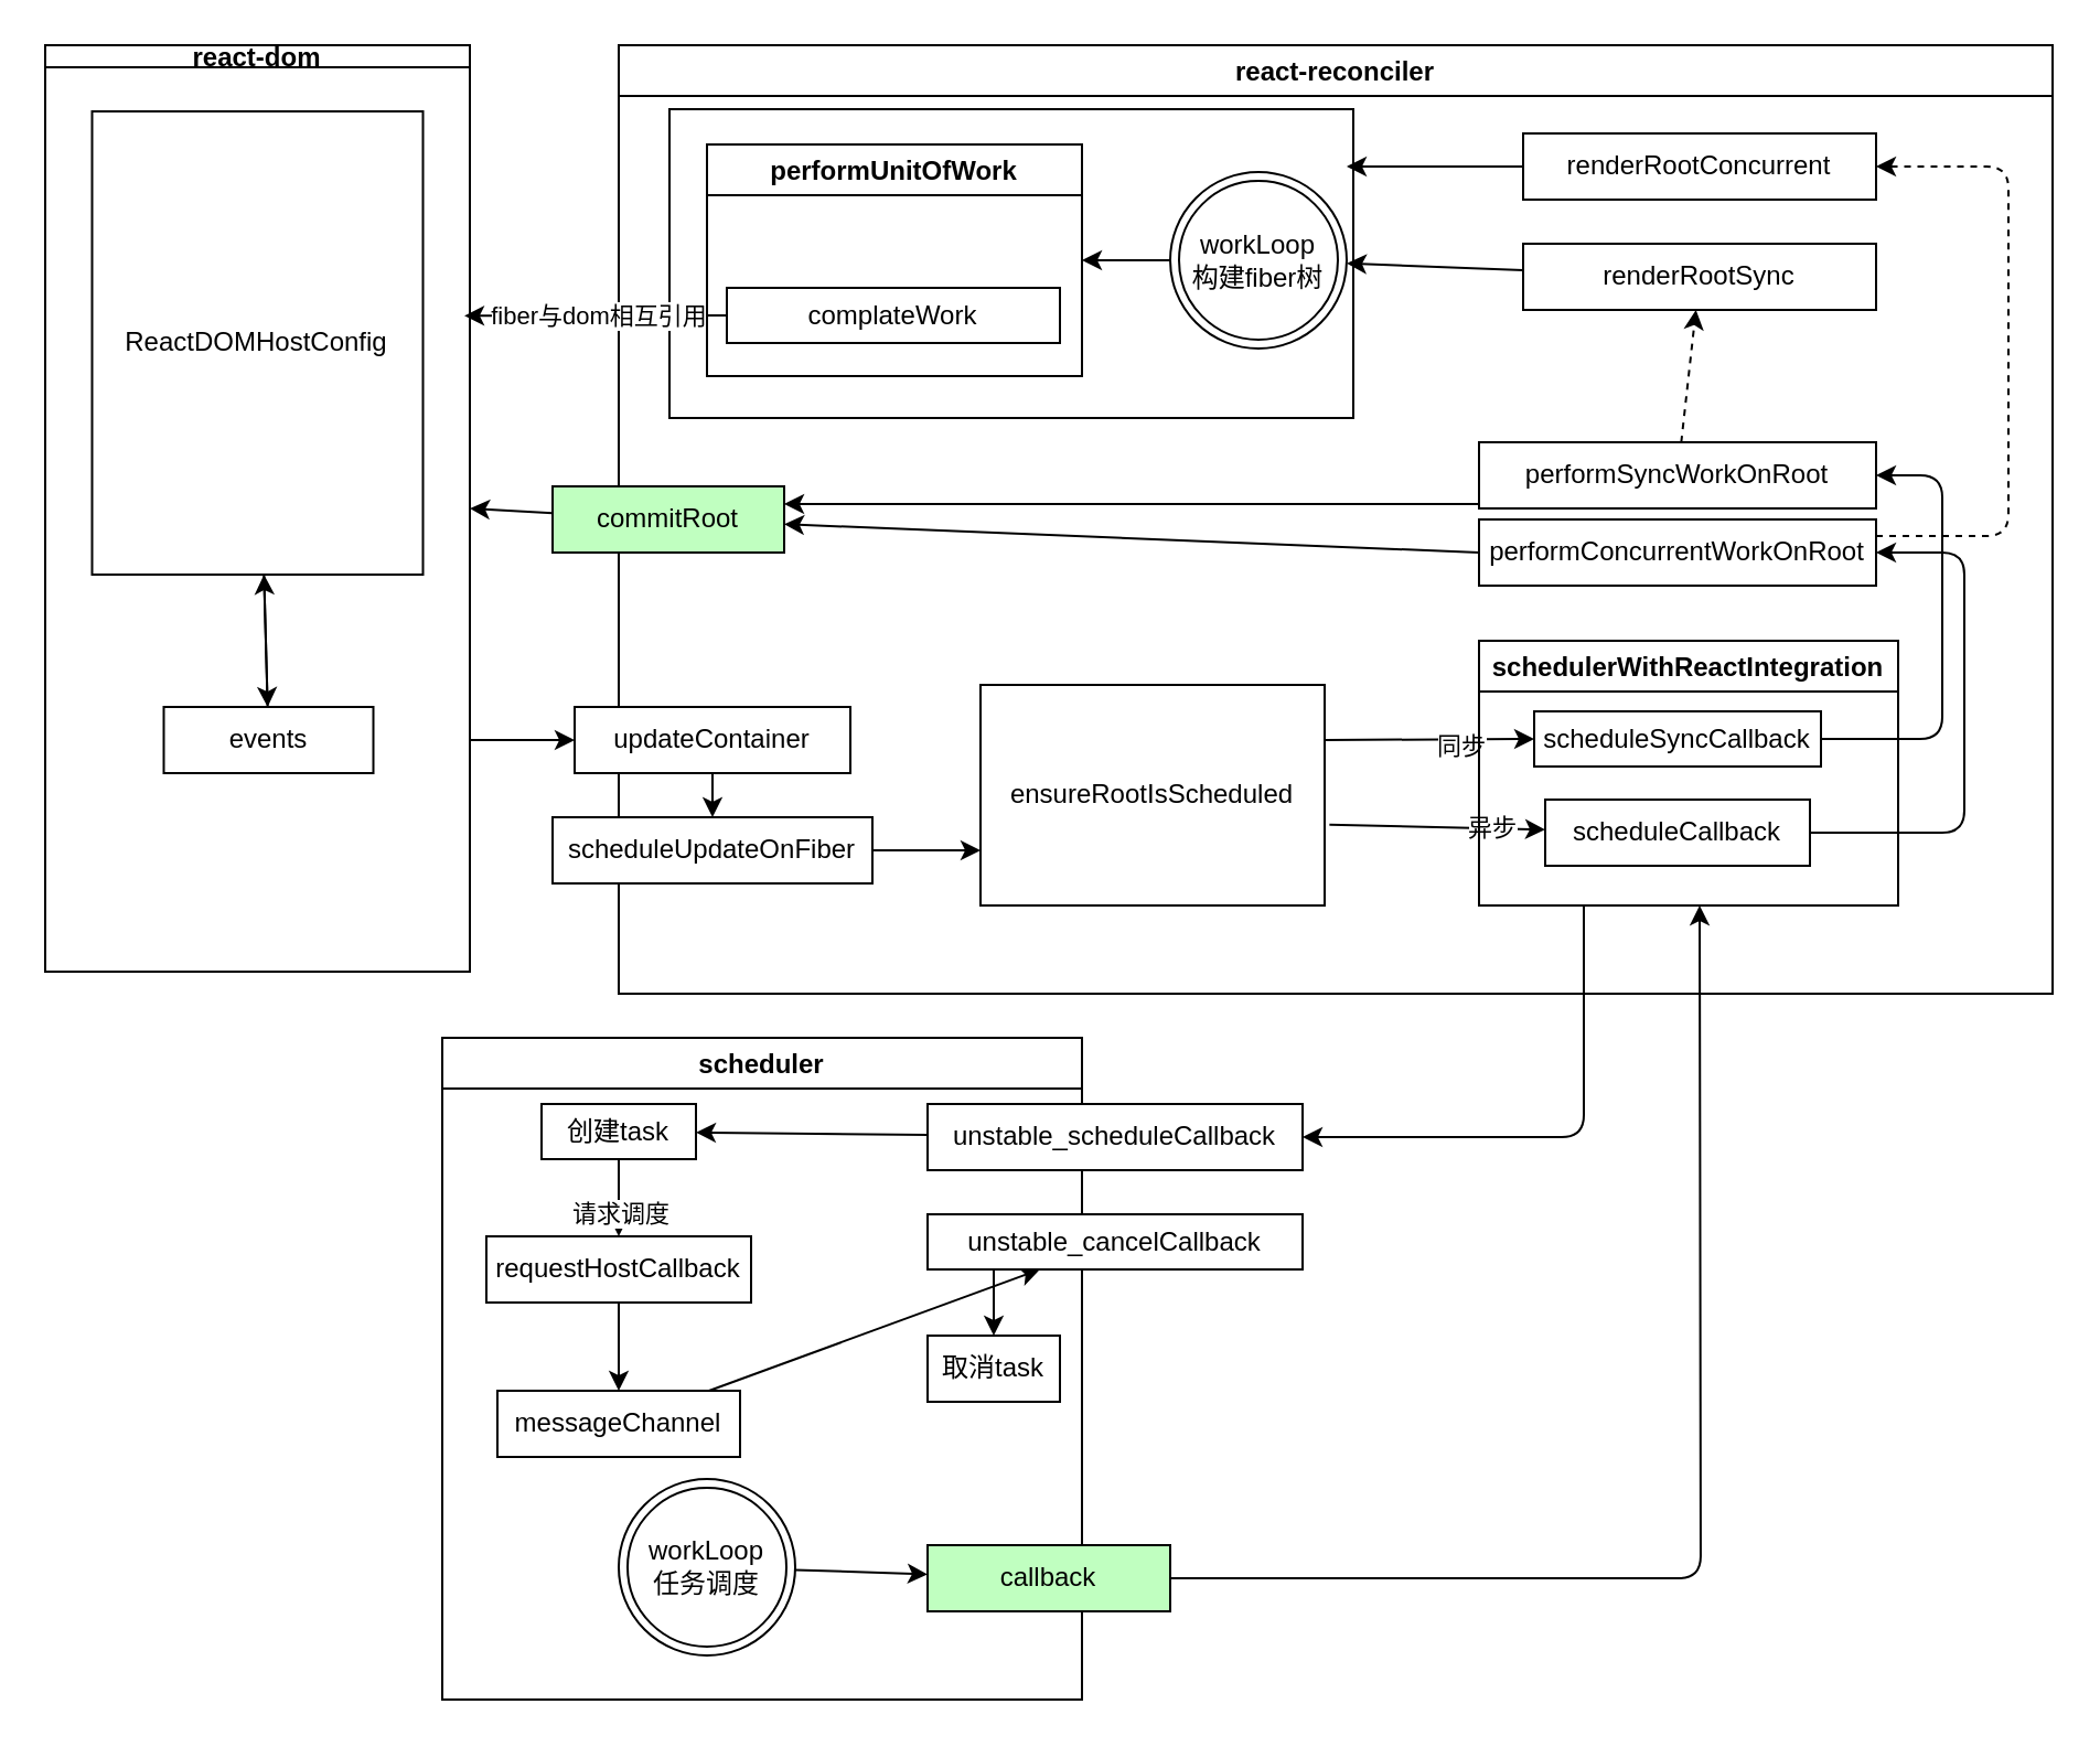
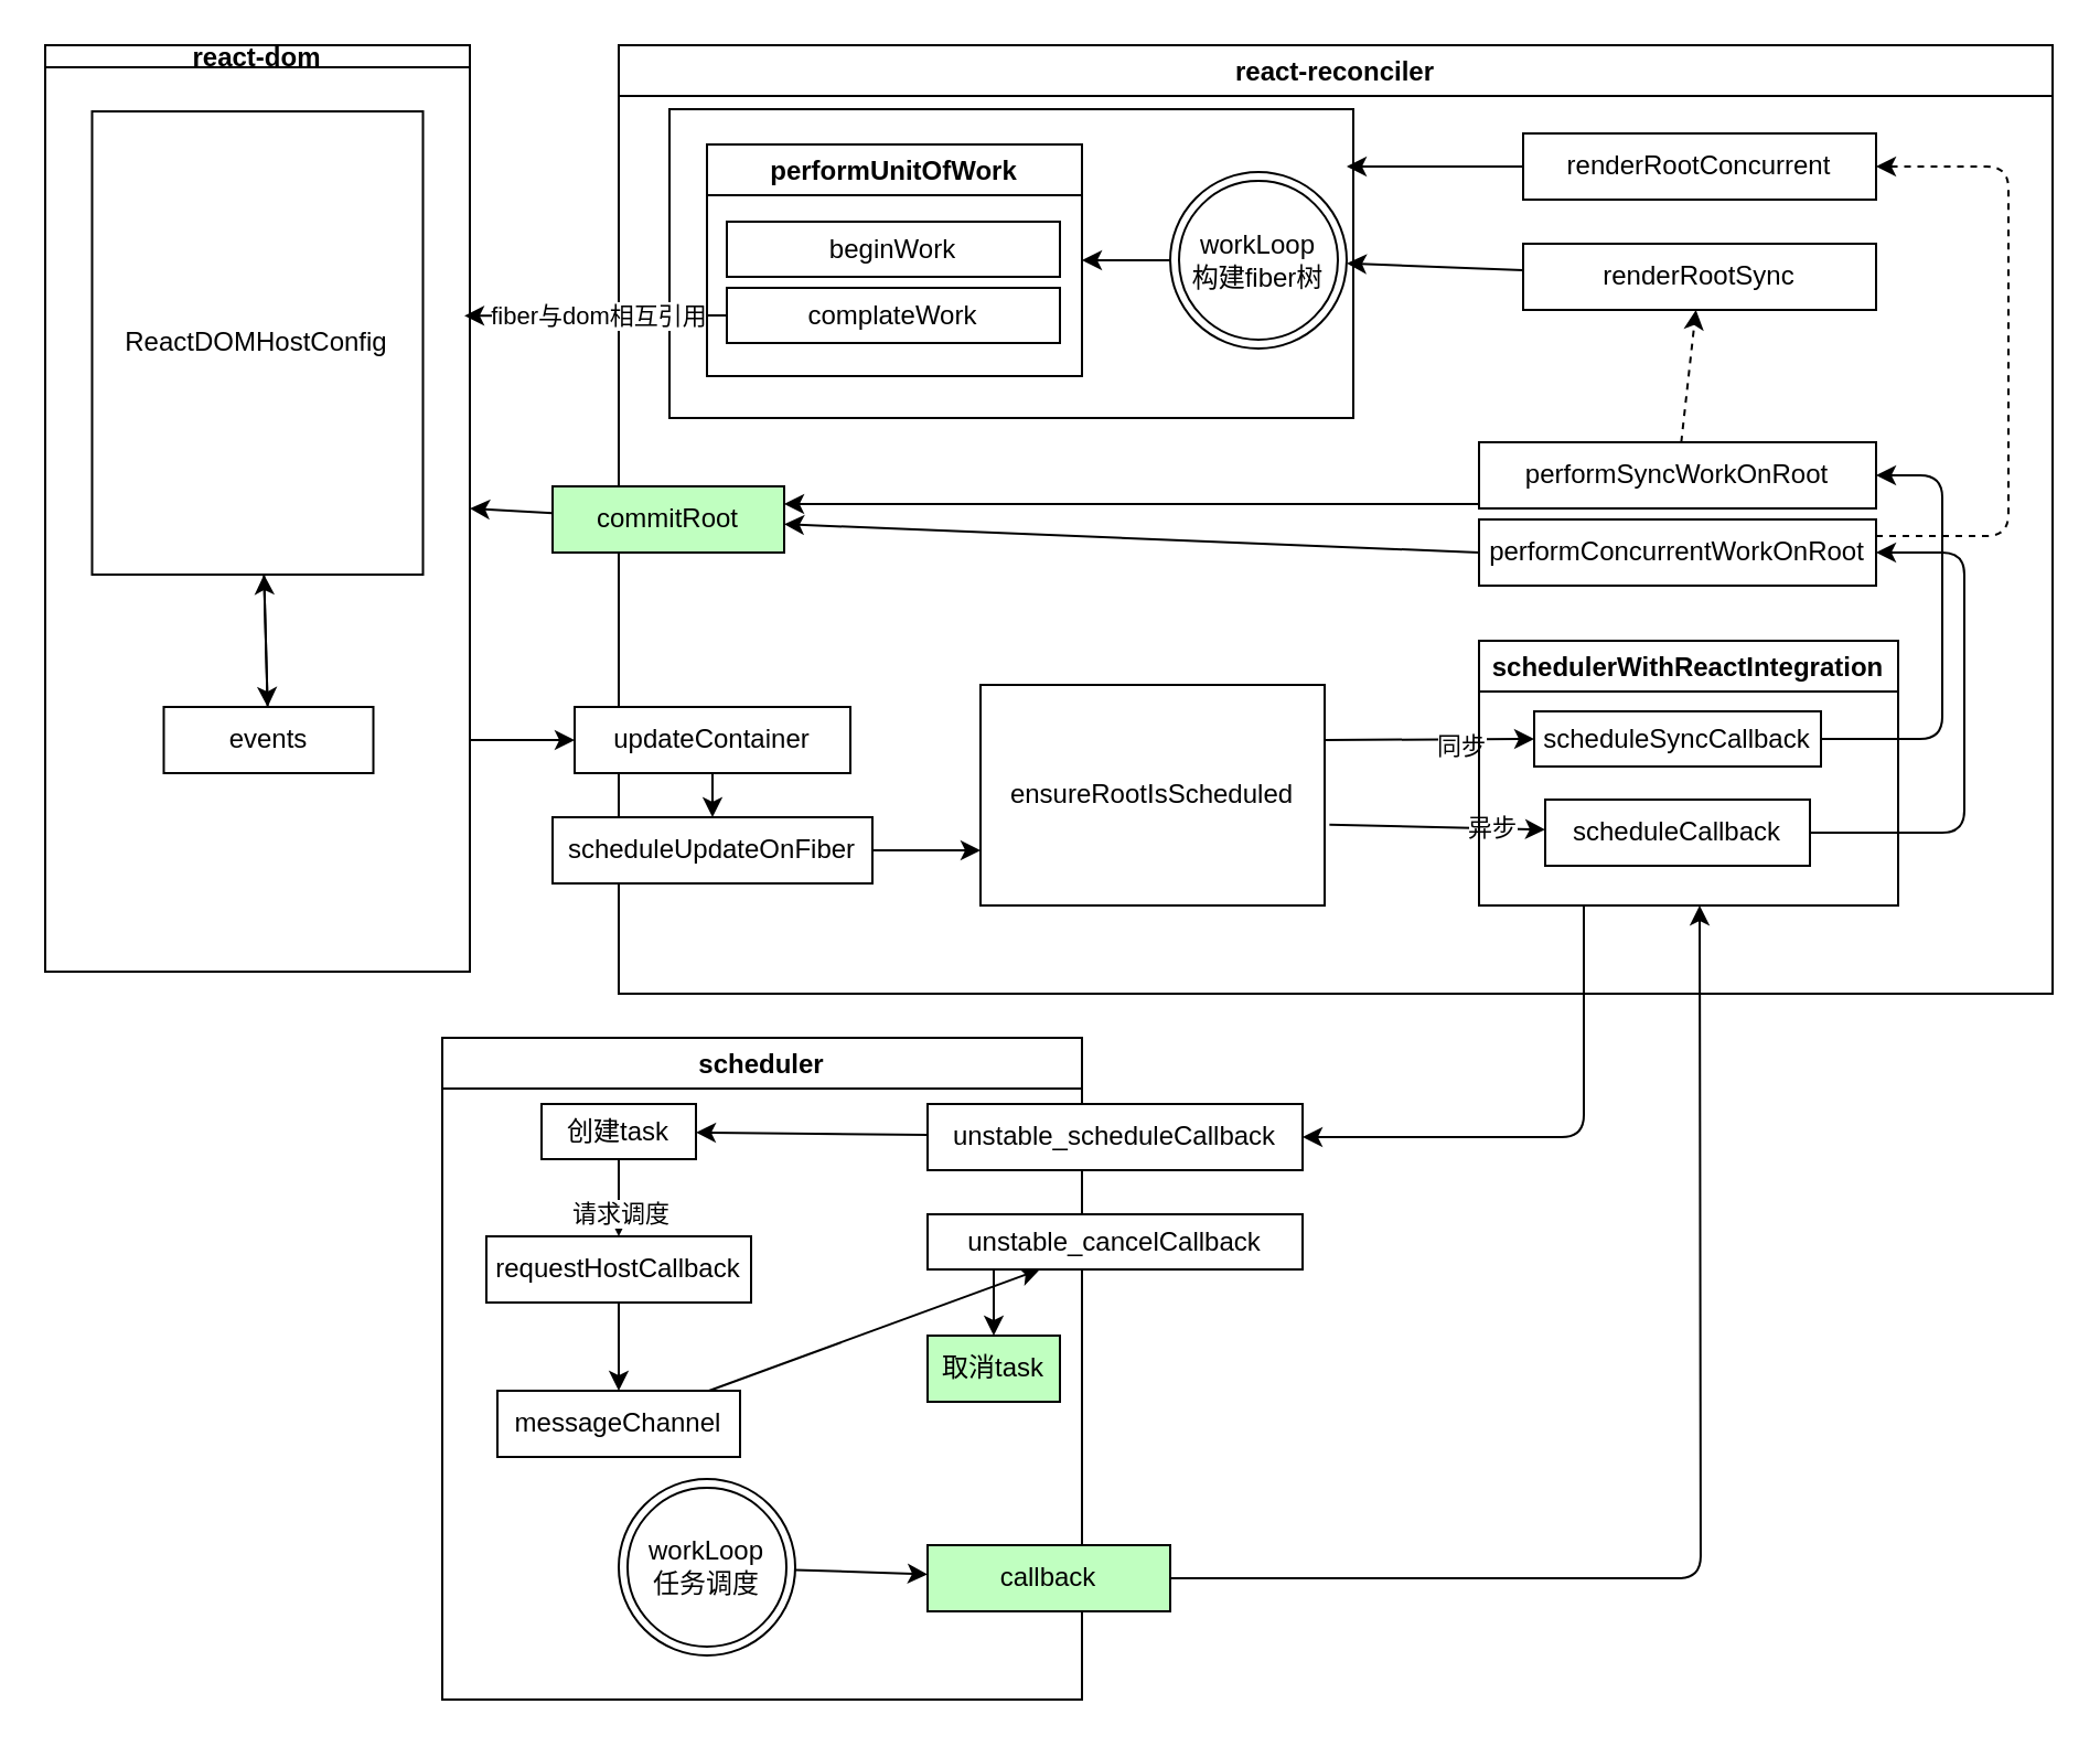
+ <mxCell id="11" value="beginWork" style="rounded=0;whiteSpace=wrap;html=1;" vertex="1" parent="10"><mxGeometry x="9" y="35" width="151" height="25" as="geometry" /></mxCell>
- <mxCell id="55" value="取消task" style="rounded=0;whiteSpace=wrap;html=1;" vertex="1" parent="40"><mxGeometry x="220" y="135" width="60" height="30" as="geometry" /></mxCell>
+ <mxCell id="55" value="取消task" style="rounded=0;whiteSpace=wrap;html=1;fillColor=#c0ffc0;" vertex="1" parent="40"><mxGeometry x="220" y="135" width="60" height="30" as="geometry" /></mxCell>
